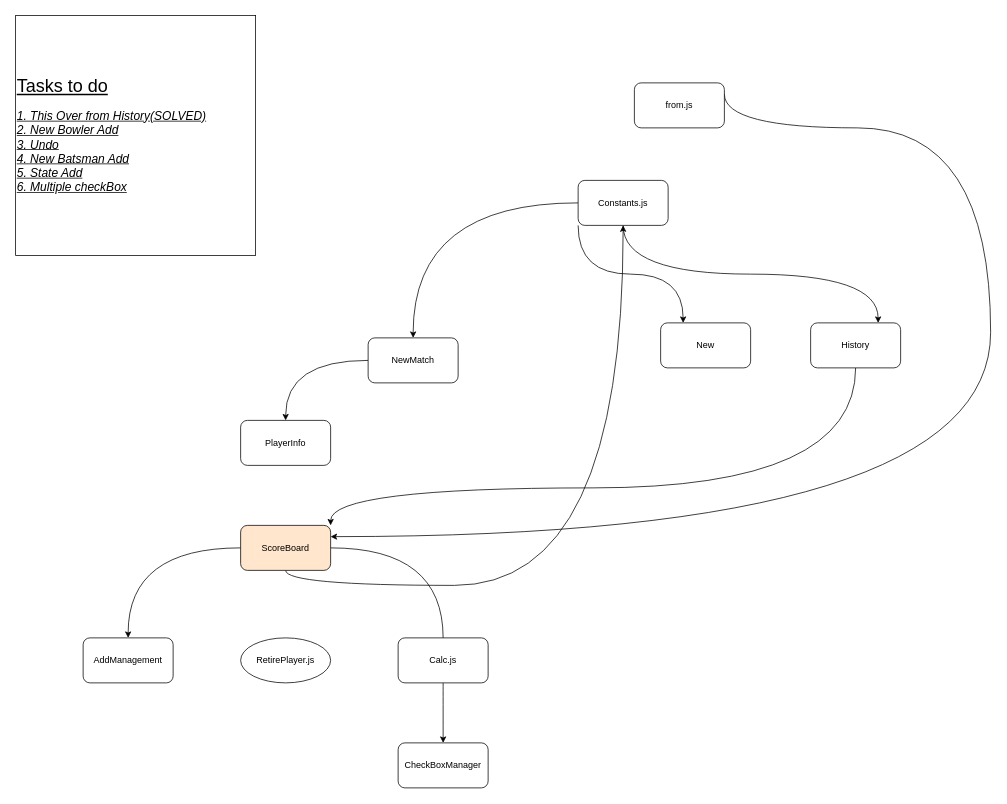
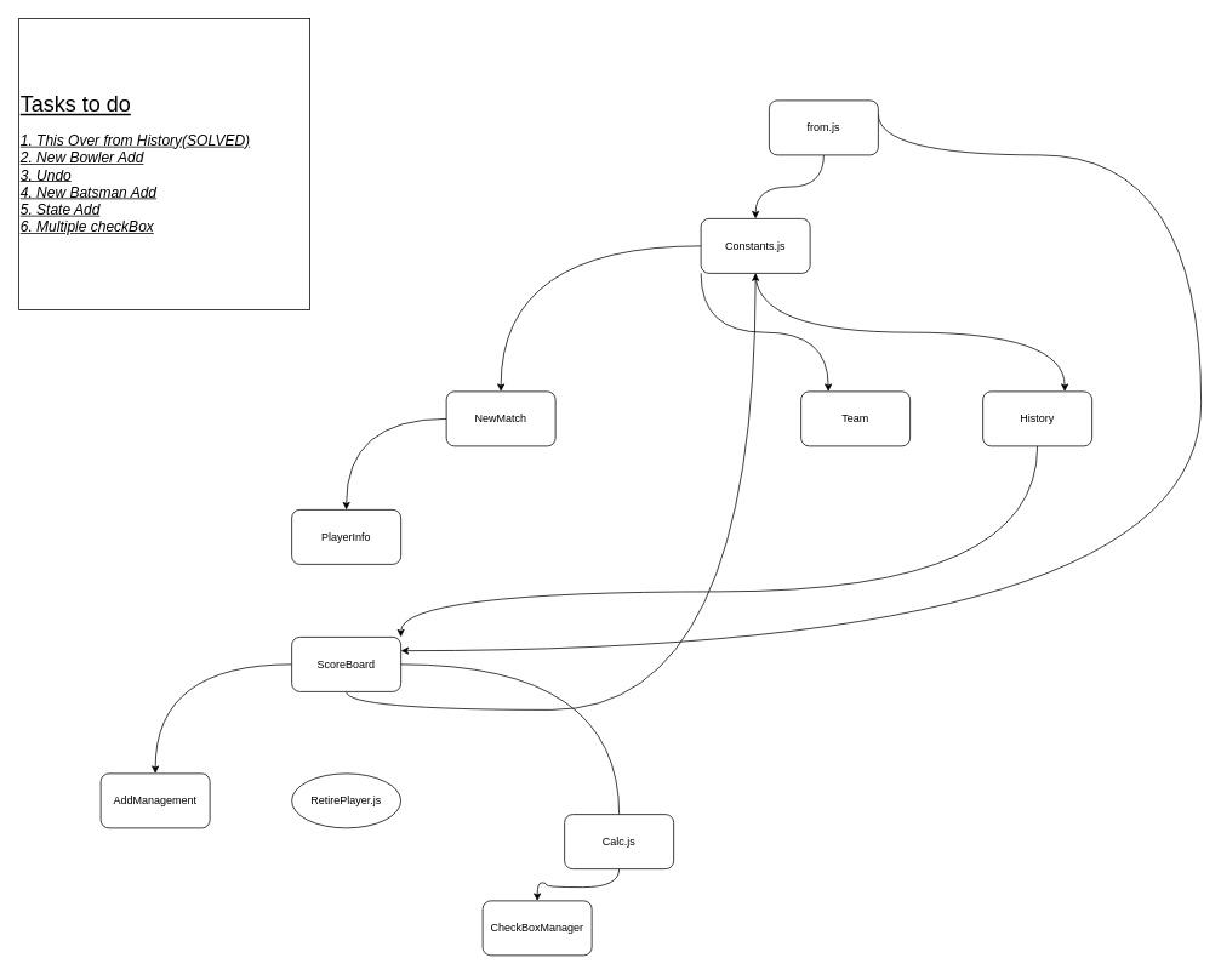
+ <mxCell id="2" style="edgeStyle=orthogonalEdgeStyle;rounded=0;orthogonalLoop=1;jettySize=auto;html=1;exitX=0.5;exitY=1;exitDx=0;exitDy=0;entryX=0.5;entryY=0;entryDx=0;entryDy=0;curved=1;" parent="1" source="4" target="8" edge="1"><mxGeometry relative="1" as="geometry" /></mxCell>
- <mxCell id="9" value="New" style="rounded=1;whiteSpace=wrap;html=1;" parent="1" vertex="1"><mxGeometry x="880" y="430" width="120" height="60" as="geometry" /></mxCell>
+ <mxCell id="9" value="Team" style="rounded=1;whiteSpace=wrap;html=1;" parent="1" vertex="1"><mxGeometry x="880" y="430" width="120" height="60" as="geometry" /></mxCell>
- <mxCell id="13" value="NewMatch" style="rounded=1;whiteSpace=wrap;html=1;" parent="1" vertex="1"><mxGeometry x="490" y="450" width="120" height="60" as="geometry" /></mxCell>
+ <mxCell id="13" value="NewMatch" style="rounded=1;whiteSpace=wrap;html=1;" parent="1" vertex="1"><mxGeometry x="490" y="430" width="120" height="60" as="geometry" /></mxCell>
- <mxCell id="18" value="ScoreBoard" style="rounded=1;whiteSpace=wrap;html=1;fillColor=#ffe6cc;" parent="1" vertex="1"><mxGeometry x="320" y="700" width="120" height="60" as="geometry" /></mxCell>
+ <mxCell id="18" value="ScoreBoard" style="rounded=1;whiteSpace=wrap;html=1;" parent="1" vertex="1"><mxGeometry x="320" y="700" width="120" height="60" as="geometry" /></mxCell>
- <mxCell id="20" value="Calc.js" style="rounded=1;whiteSpace=wrap;html=1;" parent="1" vertex="1"><mxGeometry x="530" y="850" width="120" height="60" as="geometry" /></mxCell>
+ <mxCell id="20" value="Calc.js" style="rounded=1;whiteSpace=wrap;html=1;" parent="1" vertex="1"><mxGeometry x="620" y="895" width="120" height="60" as="geometry" /></mxCell>
